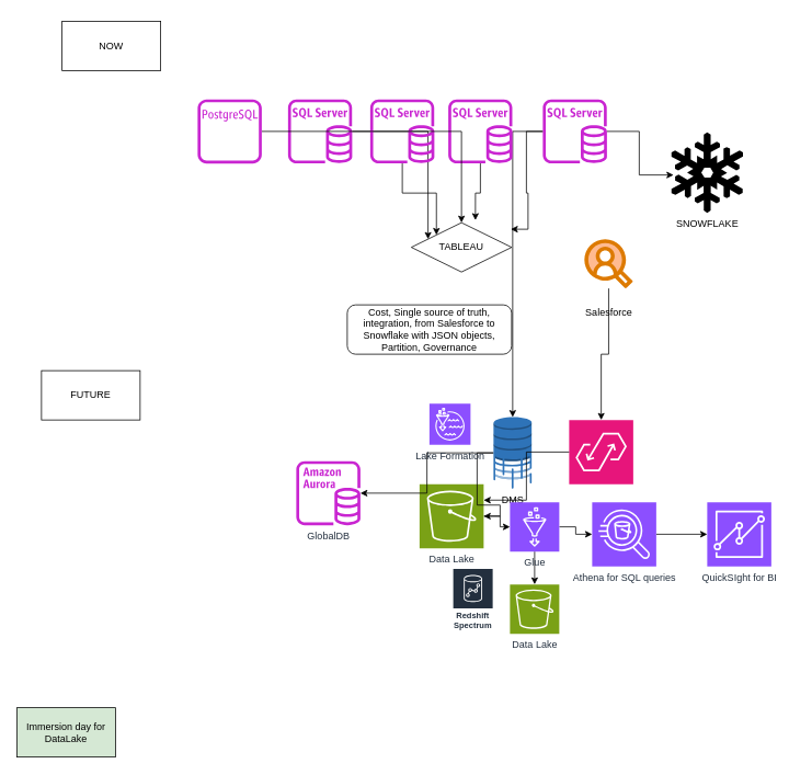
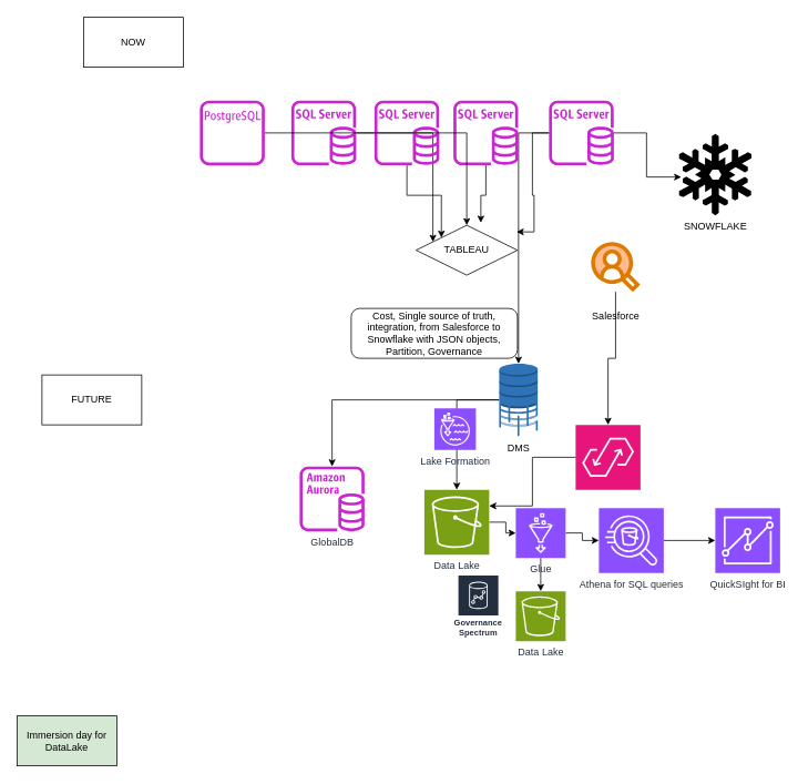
- <mxCell id="19" value="NOW" style="whiteSpace=wrap;html=1;" vertex="1" parent="1"><mxGeometry x="75" y="25" width="120" height="60" as="geometry" /></mxCell>
+ <mxCell id="19" value="NOW" style="whiteSpace=wrap;html=1;" vertex="1" parent="1"><mxGeometry x="100" y="20" width="120" height="60" as="geometry" /></mxCell>
- <mxCell id="26" value="DMS" style="outlineConnect=0;dashed=0;verticalLabelPosition=bottom;verticalAlign=top;align=center;html=1;shape=mxgraph.aws3.database_migration_workflow_job;fillColor=#2E73B8;gradientColor=none;pointerEvents=1" vertex="1" parent="1"><mxGeometry x="600" y="506.5" width="46.5" height="87" as="geometry" /></mxCell>
+ <mxCell id="26" value="DMS" style="outlineConnect=0;dashed=0;verticalLabelPosition=bottom;verticalAlign=top;align=center;html=1;shape=mxgraph.aws3.database_migration_workflow_job;fillColor=#2E73B8;gradientColor=none;pointerEvents=1" vertex="1" parent="1"><mxGeometry x="600" y="436.5" width="46.5" height="87" as="geometry" /></mxCell>
- <mxCell id="30" value="Redshift Spectrum" style="sketch=0;outlineConnect=0;fontColor=#232F3E;gradientColor=none;strokeColor=#ffffff;fillColor=#232F3E;dashed=0;verticalLabelPosition=middle;verticalAlign=bottom;align=center;html=1;whiteSpace=wrap;fontSize=10;fontStyle=1;spacing=3;shape=mxgraph.aws4.productIcon;prIcon=mxgraph.aws4.redshift;" vertex="1" parent="1"><mxGeometry x="550" y="690" width="50" height="80" as="geometry" /></mxCell>
+ <mxCell id="30" value="Governance Spectrum" style="sketch=0;outlineConnect=0;fontColor=#232F3E;gradientColor=none;strokeColor=#ffffff;fillColor=#232F3E;dashed=0;verticalLabelPosition=middle;verticalAlign=bottom;align=center;html=1;whiteSpace=wrap;fontSize=10;fontStyle=1;spacing=3;shape=mxgraph.aws4.productIcon;prIcon=mxgraph.aws4.redshift;" vertex="1" parent="1"><mxGeometry x="550" y="690" width="50" height="80" as="geometry" /></mxCell>
